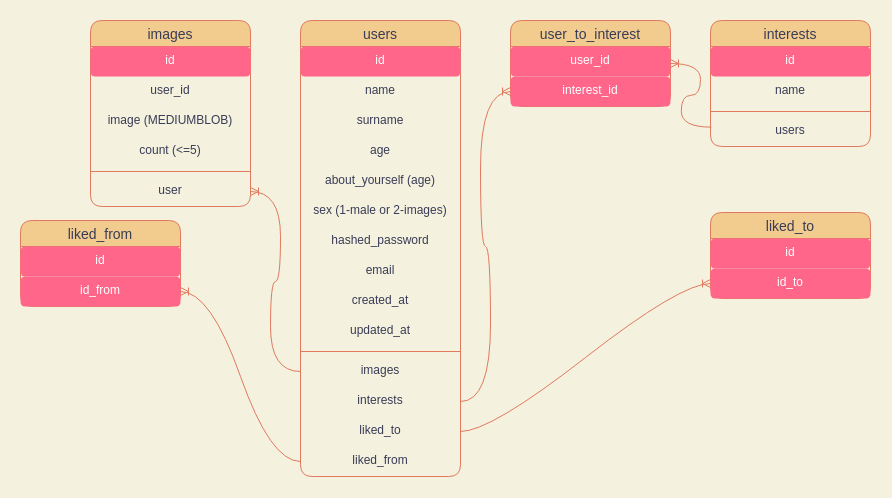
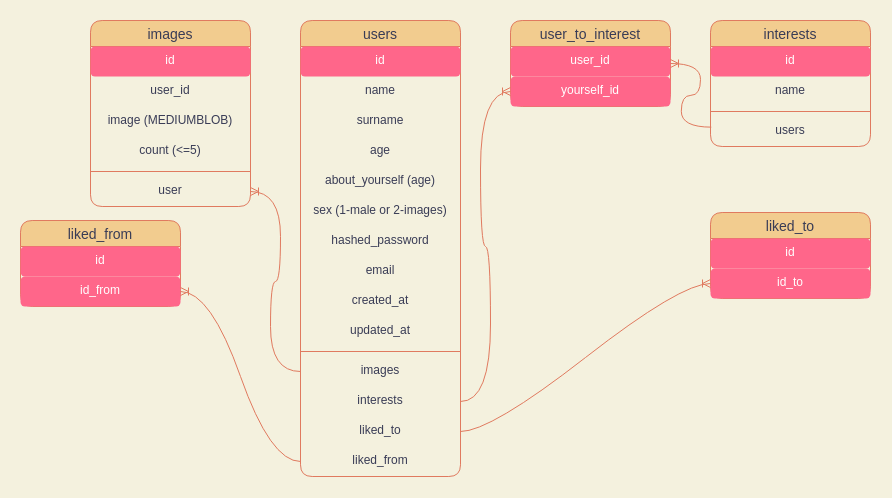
- <mxCell id="25" value="interest_id" style="text;spacingLeft=4;spacingRight=4;overflow=hidden;rotatable=0;points=[[0,0.5],[1,0.5]];portConstraint=eastwest;fontSize=12;align=center;fillColor=#FF668A;strokeColor=none;fontColor=#ffffff;rounded=1;" vertex="1" parent="23"><mxGeometry y="56" width="160" height="30" as="geometry" /></mxCell>
+ <mxCell id="25" value="yourself_id" style="text;spacingLeft=4;spacingRight=4;overflow=hidden;rotatable=0;points=[[0,0.5],[1,0.5]];portConstraint=eastwest;fontSize=12;align=center;fillColor=#FF668A;strokeColor=none;fontColor=#ffffff;rounded=1;" vertex="1" parent="23"><mxGeometry y="56" width="160" height="30" as="geometry" /></mxCell>
